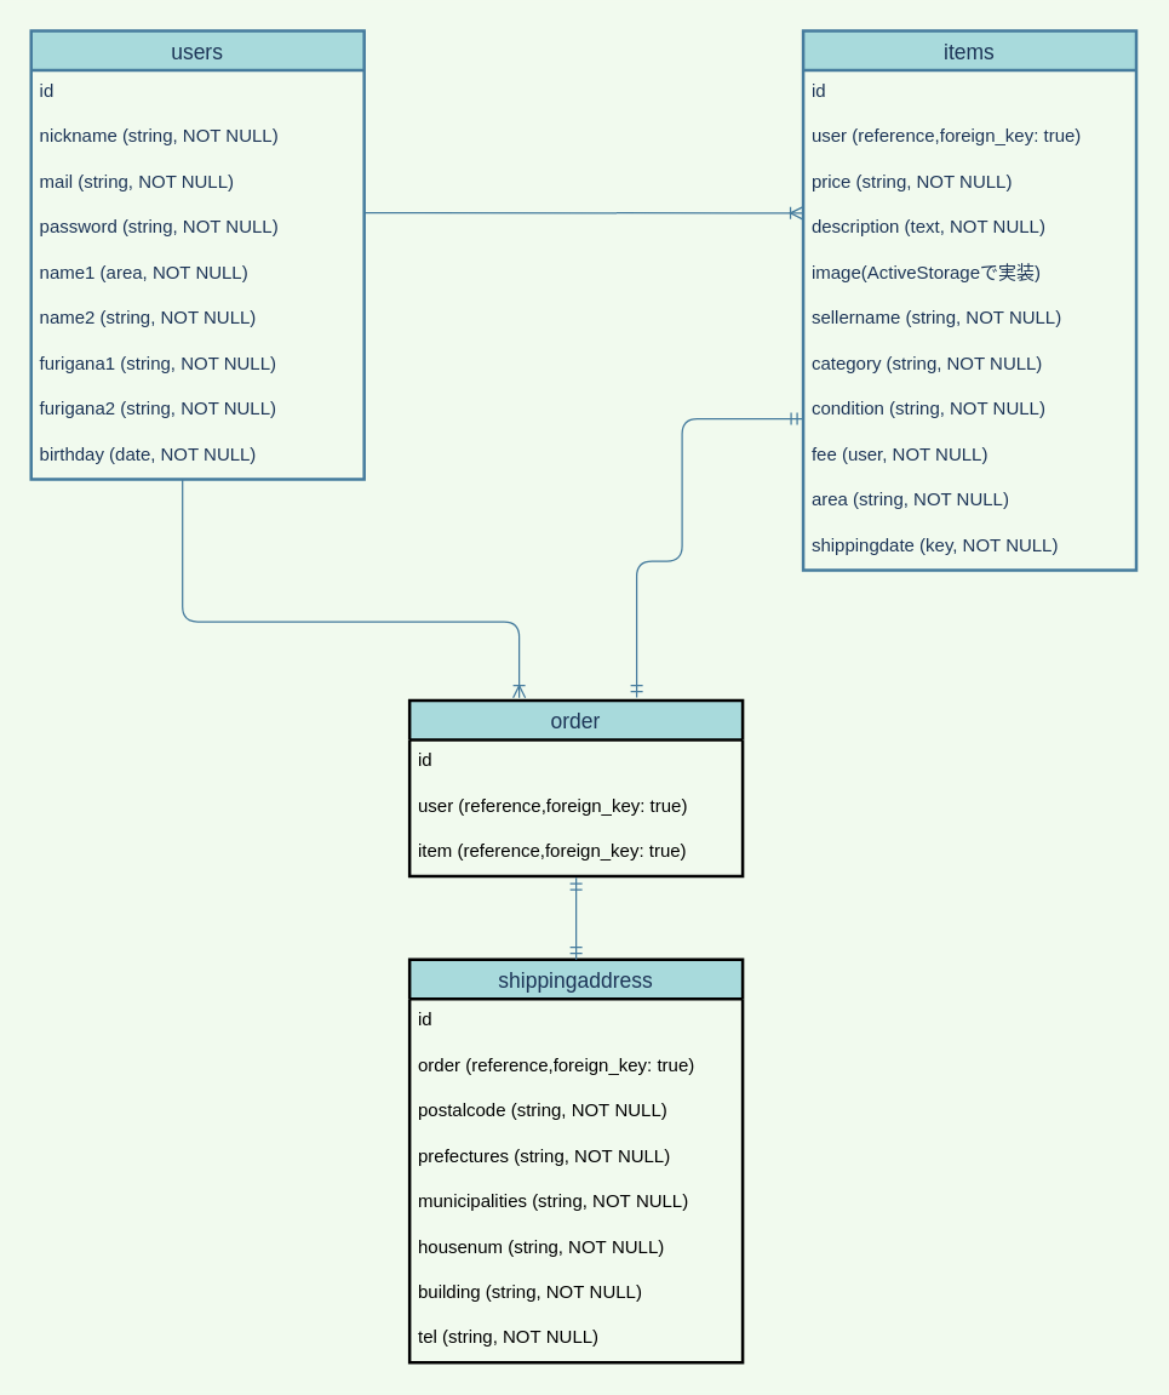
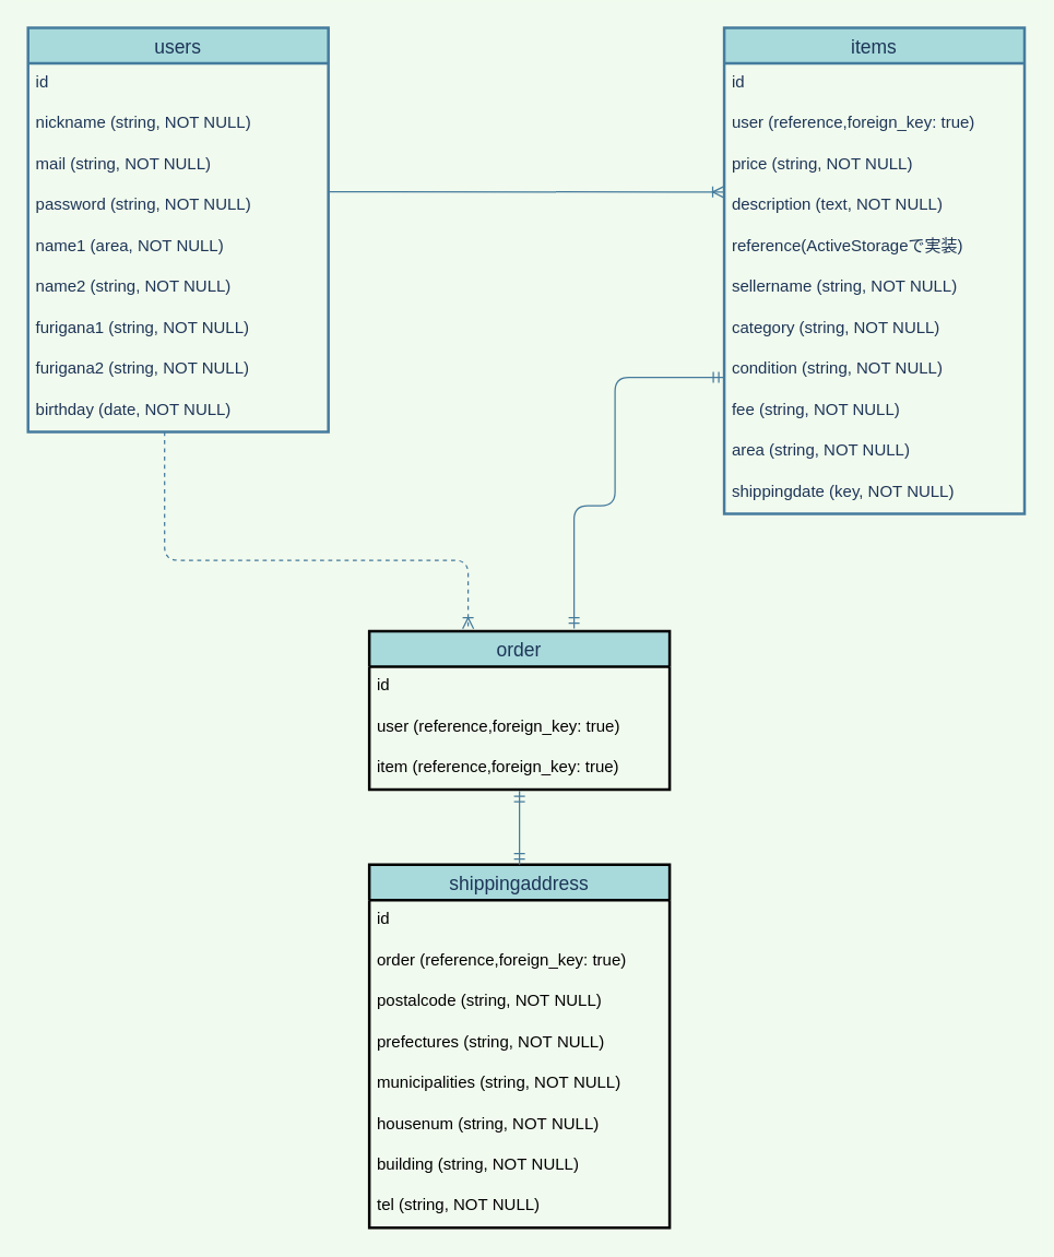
- <mxCell id="17" value="image(ActiveStorageで実装)" style="text;strokeColor=none;fillColor=none;spacingLeft=4;spacingRight=4;overflow=hidden;rotatable=0;points=[[0,0.5],[1,0.5]];portConstraint=eastwest;fontSize=12;fontColor=#1D3557;" vertex="1" parent="12"><mxGeometry y="146" width="220" height="30" as="geometry" /></mxCell>
+ <mxCell id="17" value="reference(ActiveStorageで実装)" style="text;strokeColor=none;fillColor=none;spacingLeft=4;spacingRight=4;overflow=hidden;rotatable=0;points=[[0,0.5],[1,0.5]];portConstraint=eastwest;fontSize=12;fontColor=#1D3557;" vertex="1" parent="12"><mxGeometry y="146" width="220" height="30" as="geometry" /></mxCell>
- <mxCell id="21" value="fee (user, NOT NULL)" style="text;strokeColor=none;fillColor=none;spacingLeft=4;spacingRight=4;overflow=hidden;rotatable=0;points=[[0,0.5],[1,0.5]];portConstraint=eastwest;fontSize=12;fontColor=#1D3557;" vertex="1" parent="12"><mxGeometry y="266" width="220" height="30" as="geometry" /></mxCell>
+ <mxCell id="21" value="fee (string, NOT NULL)" style="text;strokeColor=none;fillColor=none;spacingLeft=4;spacingRight=4;overflow=hidden;rotatable=0;points=[[0,0.5],[1,0.5]];portConstraint=eastwest;fontSize=12;fontColor=#1D3557;" vertex="1" parent="12"><mxGeometry y="266" width="220" height="30" as="geometry" /></mxCell>
- <mxCell id="39" value="" style="edgeStyle=elbowEdgeStyle;fontSize=12;html=1;endArrow=ERoneToMany;fontColor=#1D3557;strokeColor=#457B9D;fillColor=#A8DADC;elbow=vertical;entryX=0.329;entryY=-0.016;entryDx=0;entryDy=0;entryPerimeter=0;" edge="1" parent="1" source="11" target="33"><mxGeometry width="100" height="100" relative="1" as="geometry"><mxPoint x="100" y="500" as="sourcePoint" /><mxPoint x="310" y="400" as="targetPoint" /><Array as="points"><mxPoint x="120" y="410" /><mxPoint x="230" y="420" /></Array></mxGeometry></mxCell>
+ <mxCell id="39" value="" style="edgeStyle=elbowEdgeStyle;fontSize=12;html=1;endArrow=ERoneToMany;fontColor=#1D3557;strokeColor=#457B9D;fillColor=#A8DADC;elbow=vertical;entryX=0.329;entryY=-0.016;entryDx=0;entryDy=0;entryPerimeter=0;dashed=1;" edge="1" parent="1" source="11" target="33"><mxGeometry width="100" height="100" relative="1" as="geometry"><mxPoint x="100" y="500" as="sourcePoint" /><mxPoint x="310" y="400" as="targetPoint" /><Array as="points"><mxPoint x="120" y="410" /><mxPoint x="230" y="420" /></Array></mxGeometry></mxCell>
